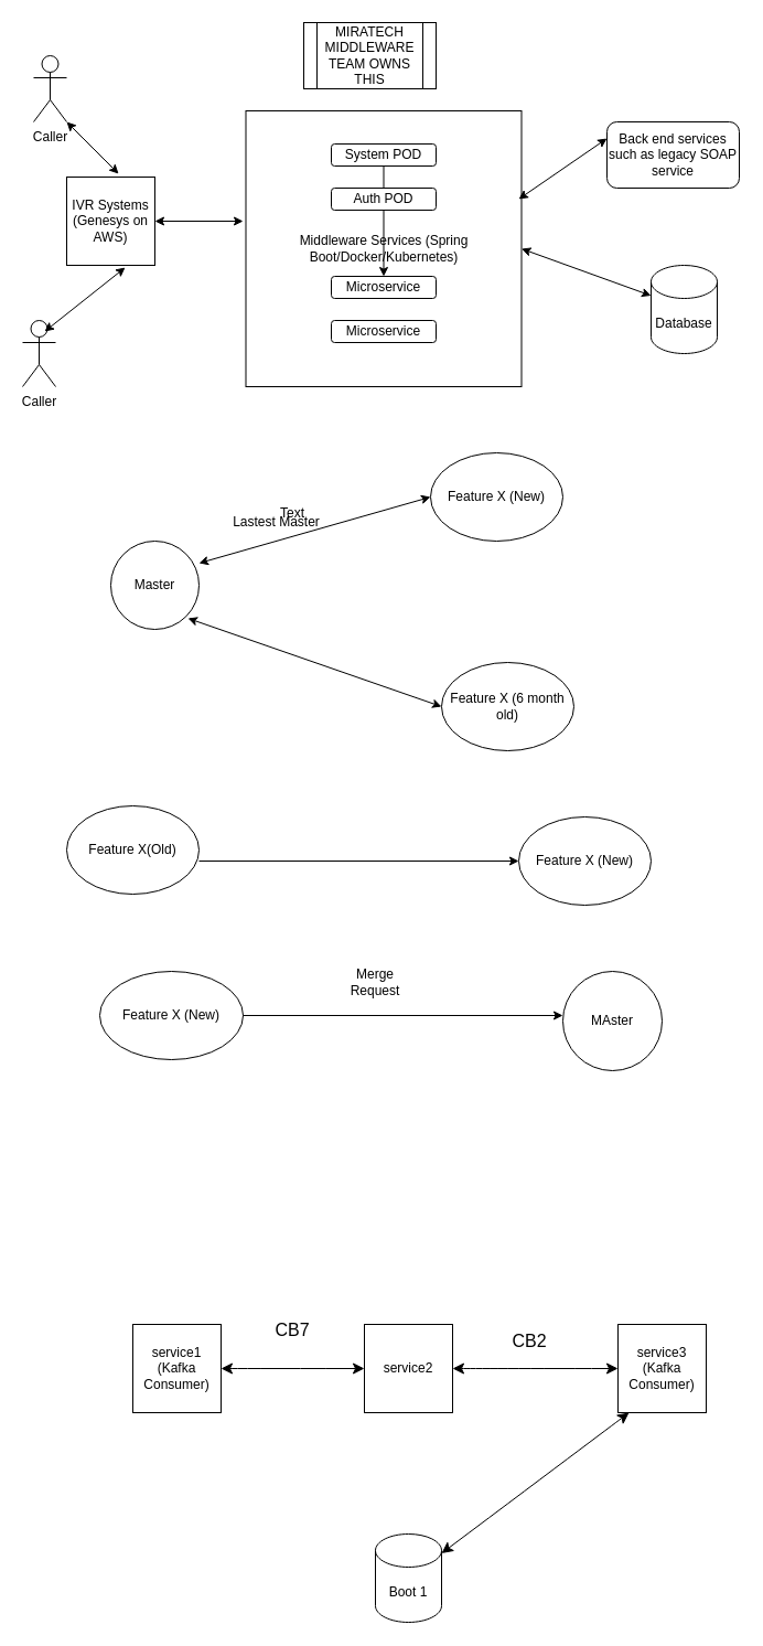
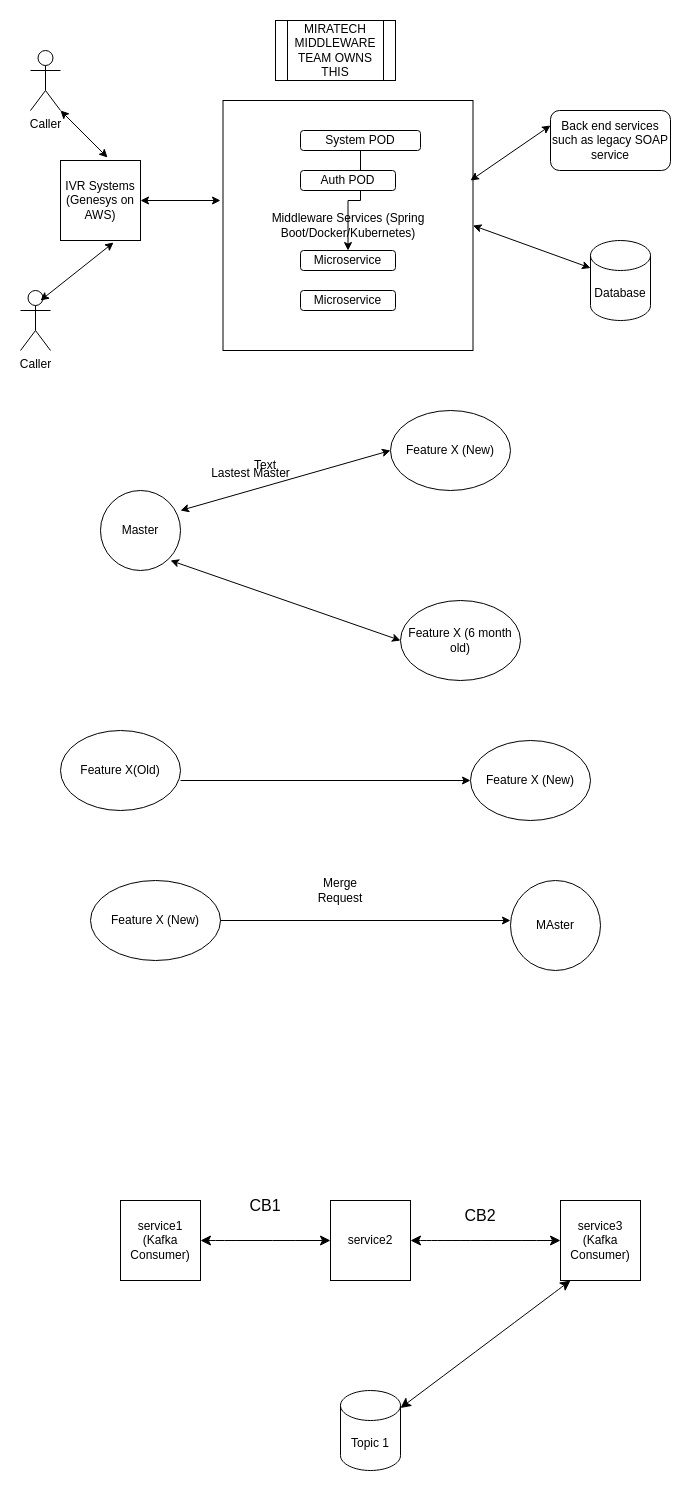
- <mxCell id="4" value="System POD" style="rounded=1;whiteSpace=wrap;html=1;" parent="1" vertex="1"><mxGeometry x="300" y="130" width="95" height="20" as="geometry" /></mxCell>
+ <mxCell id="4" value="System POD" style="rounded=1;whiteSpace=wrap;html=1;" parent="1" vertex="1"><mxGeometry x="300" y="130" width="120" height="20" as="geometry" /></mxCell>
- <mxCell id="38" value="CB7" style="text;html=1;align=center;verticalAlign=middle;whiteSpace=wrap;rounded=0;fontSize=16;" vertex="1" parent="1"><mxGeometry x="235" y="1190" width="60" height="30" as="geometry" /></mxCell>
+ <mxCell id="38" value="CB1" style="text;html=1;align=center;verticalAlign=middle;whiteSpace=wrap;rounded=0;fontSize=16;" vertex="1" parent="1"><mxGeometry x="235" y="1190" width="60" height="30" as="geometry" /></mxCell>
- <mxCell id="40" value="Boot 1" style="shape=cylinder3;whiteSpace=wrap;html=1;boundedLbl=1;backgroundOutline=1;size=15;" vertex="1" parent="1"><mxGeometry x="340" y="1390" width="60" height="80" as="geometry" /></mxCell>
+ <mxCell id="40" value="Topic 1" style="shape=cylinder3;whiteSpace=wrap;html=1;boundedLbl=1;backgroundOutline=1;size=15;" vertex="1" parent="1"><mxGeometry x="340" y="1390" width="60" height="80" as="geometry" /></mxCell>
